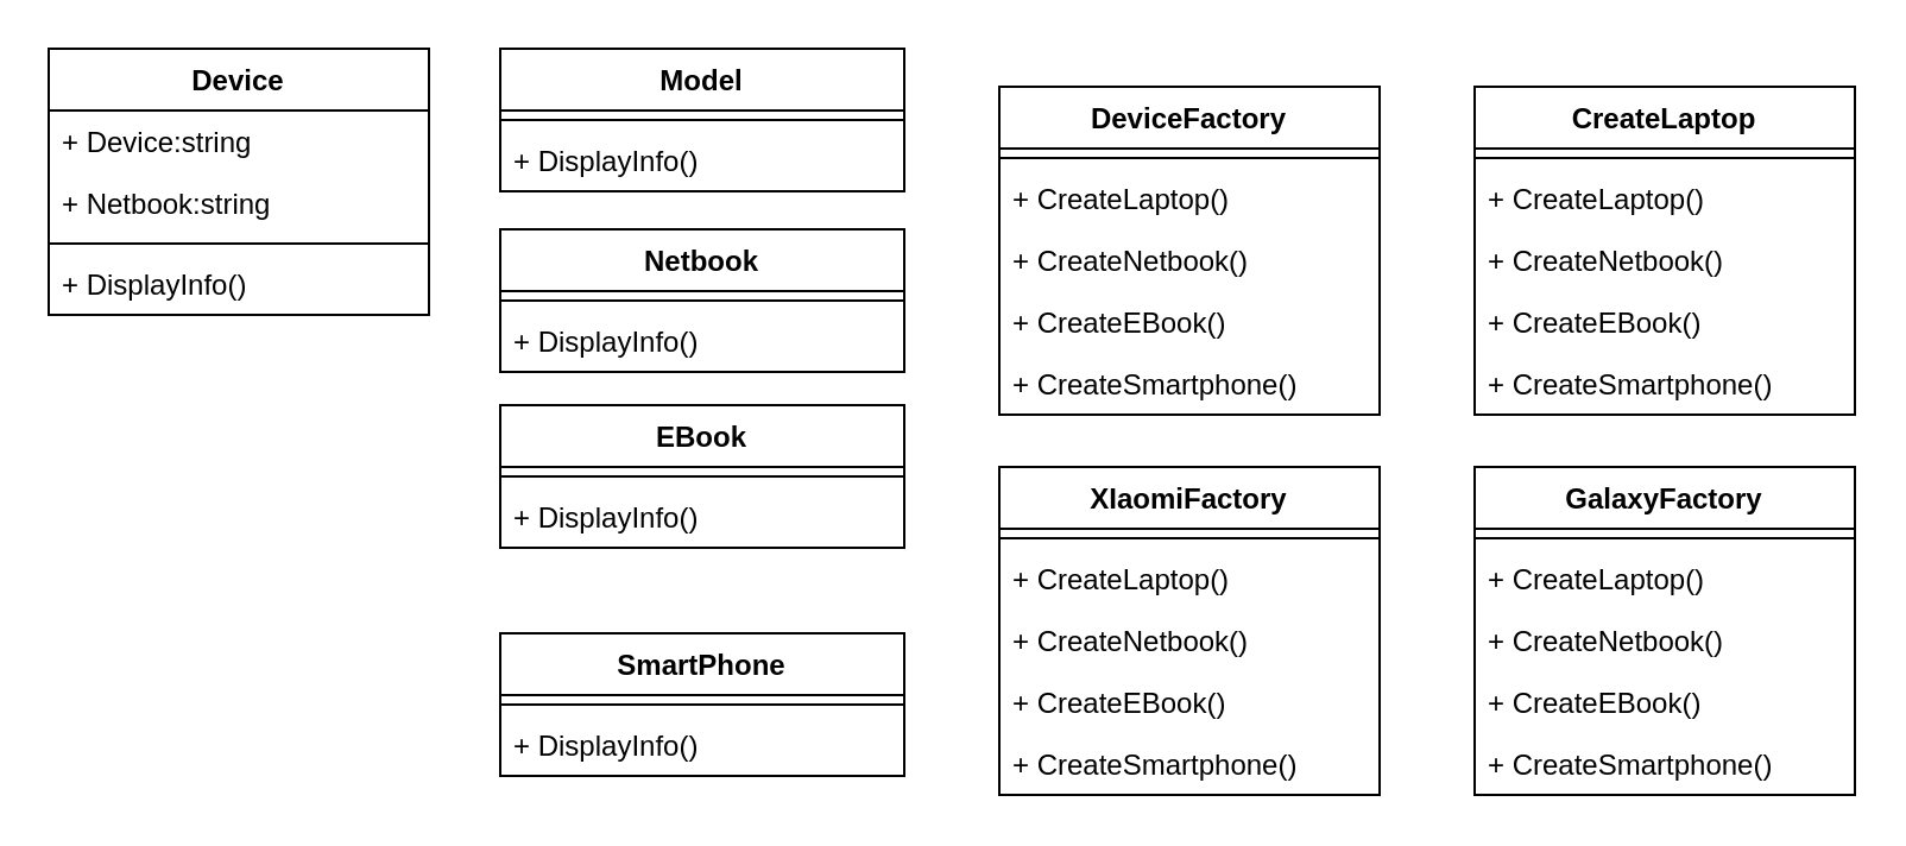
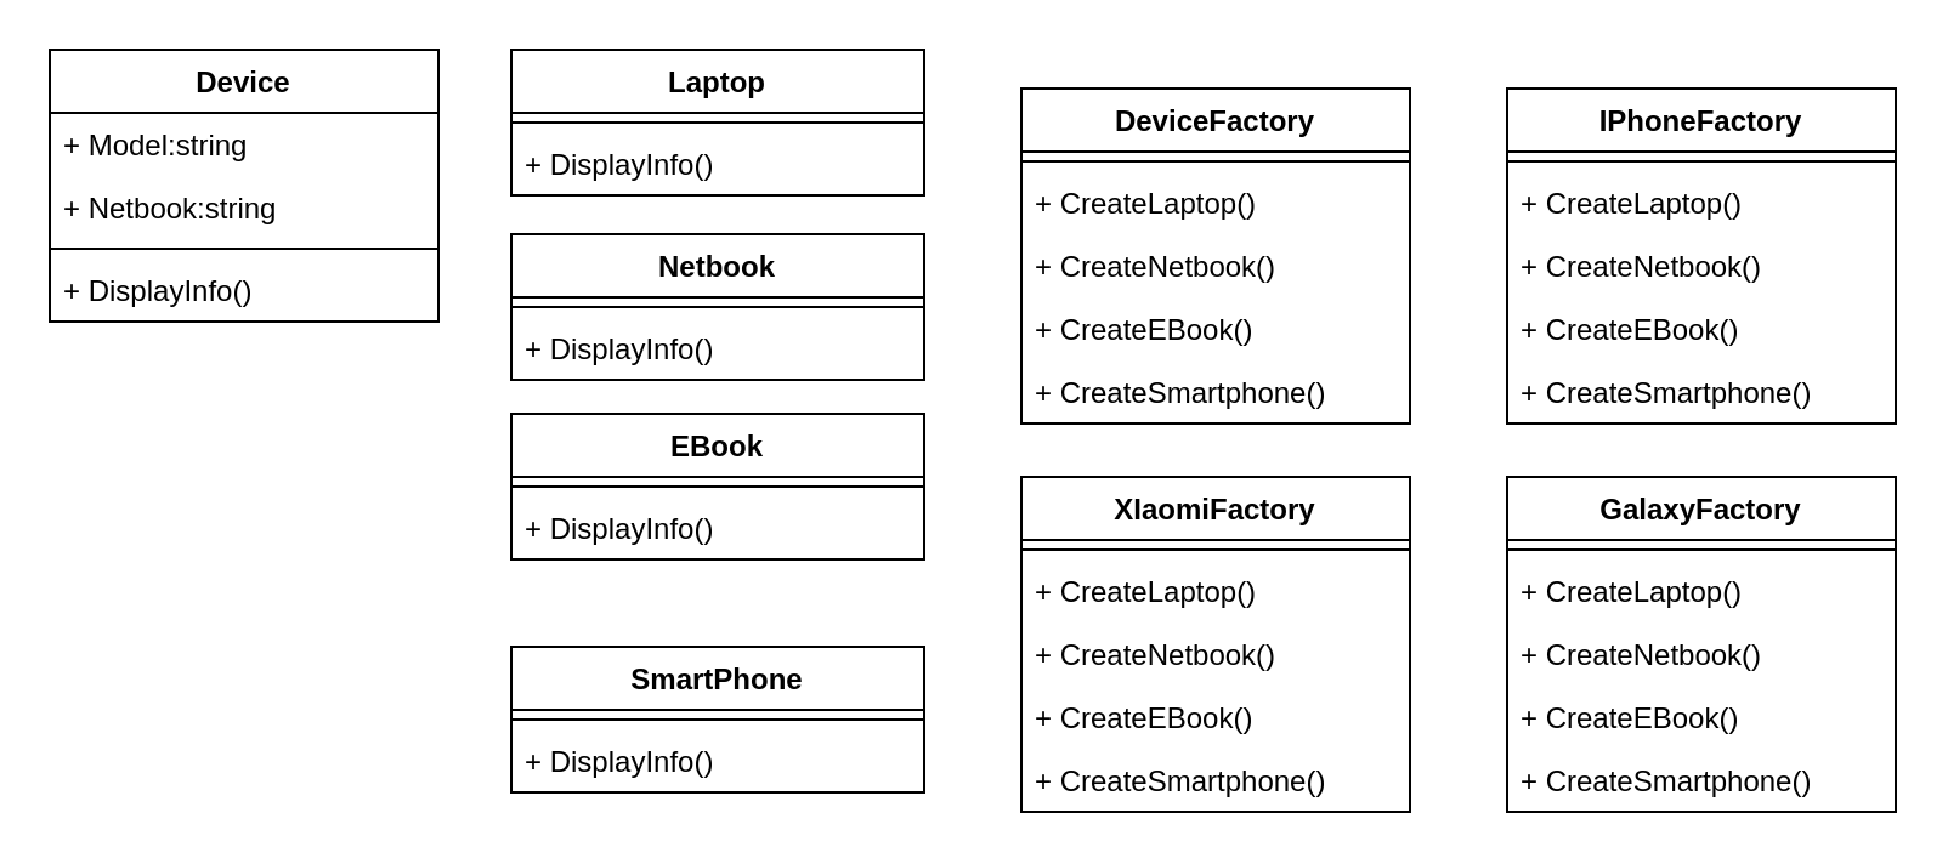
- <mxCell id="13" value="Model" style="swimlane;fontStyle=1;align=center;verticalAlign=top;childLayout=stackLayout;horizontal=1;startSize=26;horizontalStack=0;resizeParent=1;resizeParentMax=0;resizeLast=0;collapsible=1;marginBottom=0;whiteSpace=wrap;html=1;" parent="1" vertex="1"><mxGeometry x="210" y="20" width="170" height="60" as="geometry" /></mxCell>
+ <mxCell id="13" value="Laptop" style="swimlane;fontStyle=1;align=center;verticalAlign=top;childLayout=stackLayout;horizontal=1;startSize=26;horizontalStack=0;resizeParent=1;resizeParentMax=0;resizeLast=0;collapsible=1;marginBottom=0;whiteSpace=wrap;html=1;" parent="1" vertex="1"><mxGeometry x="210" y="20" width="170" height="60" as="geometry" /></mxCell>
- <mxCell id="25" value="CreateLaptop" style="swimlane;fontStyle=1;align=center;verticalAlign=top;childLayout=stackLayout;horizontal=1;startSize=26;horizontalStack=0;resizeParent=1;resizeParentMax=0;resizeLast=0;collapsible=1;marginBottom=0;whiteSpace=wrap;html=1;" vertex="1" parent="1"><mxGeometry x="620" y="36" width="160" height="138" as="geometry" /></mxCell>
+ <mxCell id="25" value="IPhoneFactory" style="swimlane;fontStyle=1;align=center;verticalAlign=top;childLayout=stackLayout;horizontal=1;startSize=26;horizontalStack=0;resizeParent=1;resizeParentMax=0;resizeLast=0;collapsible=1;marginBottom=0;whiteSpace=wrap;html=1;" vertex="1" parent="1"><mxGeometry x="620" y="36" width="160" height="138" as="geometry" /></mxCell>
- <mxCell id="3" value="+ Device:string" style="text;strokeColor=none;fillColor=none;align=left;verticalAlign=top;spacingLeft=4;spacingRight=4;overflow=hidden;rotatable=0;points=[[0,0.5],[1,0.5]];portConstraint=eastwest;whiteSpace=wrap;html=1;" parent="2" vertex="1"><mxGeometry y="26" width="160" height="26" as="geometry" /></mxCell>
+ <mxCell id="3" value="+ Model:string" style="text;strokeColor=none;fillColor=none;align=left;verticalAlign=top;spacingLeft=4;spacingRight=4;overflow=hidden;rotatable=0;points=[[0,0.5],[1,0.5]];portConstraint=eastwest;whiteSpace=wrap;html=1;" parent="2" vertex="1"><mxGeometry y="26" width="160" height="26" as="geometry" /></mxCell>
